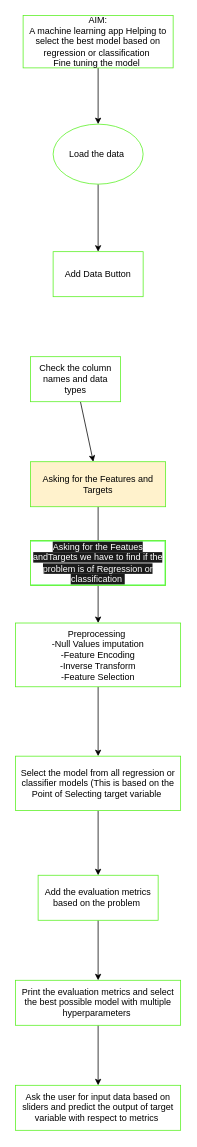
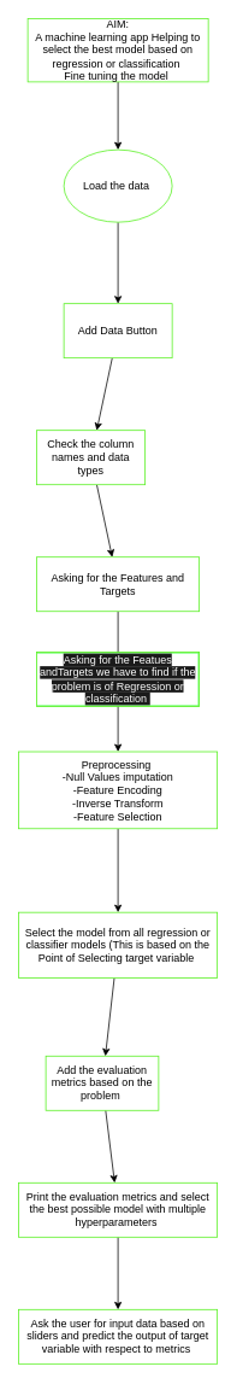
+ <mxCell id="6" value="" style="edgeStyle=none;html=1;fontColor=#2130FF;" edge="1" parent="1" source="7" target="9"><mxGeometry relative="1" as="geometry" /></mxCell>
- <mxCell id="11" value="Asking for the Features and Targets" style="whiteSpace=wrap;html=1;strokeColor=#55F01D;fillColor=#fff2cc;" vertex="1" parent="1"><mxGeometry x="40" y="615" width="180" height="60" as="geometry" /></mxCell>
+ <mxCell id="11" value="Asking for the Features and Targets" style="whiteSpace=wrap;html=1;strokeColor=#55F01D;" vertex="1" parent="1"><mxGeometry x="40" y="615" width="180" height="60" as="geometry" /></mxCell>
- <mxCell id="18" value="Add the evaluation metrics based on the problem&amp;nbsp;" style="whiteSpace=wrap;html=1;strokeColor=#55F01D;" vertex="1" parent="1"><mxGeometry x="50" y="1166.25" width="160" height="60" as="geometry" /></mxCell>
+ <mxCell id="18" value="Add the evaluation metrics based on the problem&amp;nbsp;" style="whiteSpace=wrap;html=1;strokeColor=#55F01D;" vertex="1" parent="1"><mxGeometry x="50" y="1166.25" width="125" height="60" as="geometry" /></mxCell>
